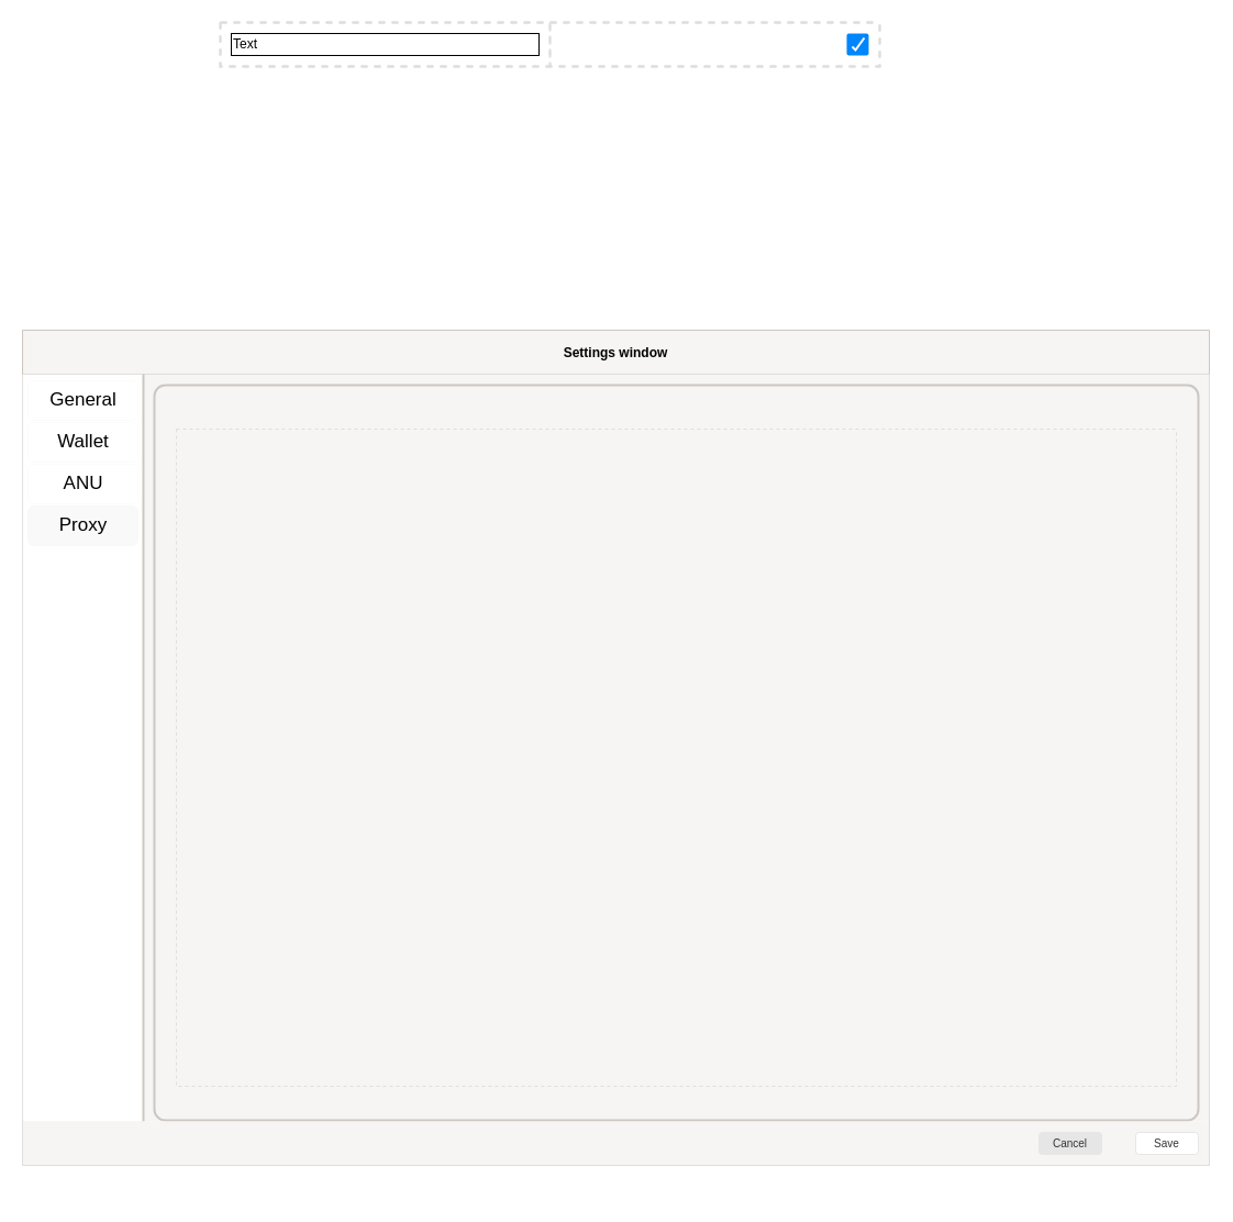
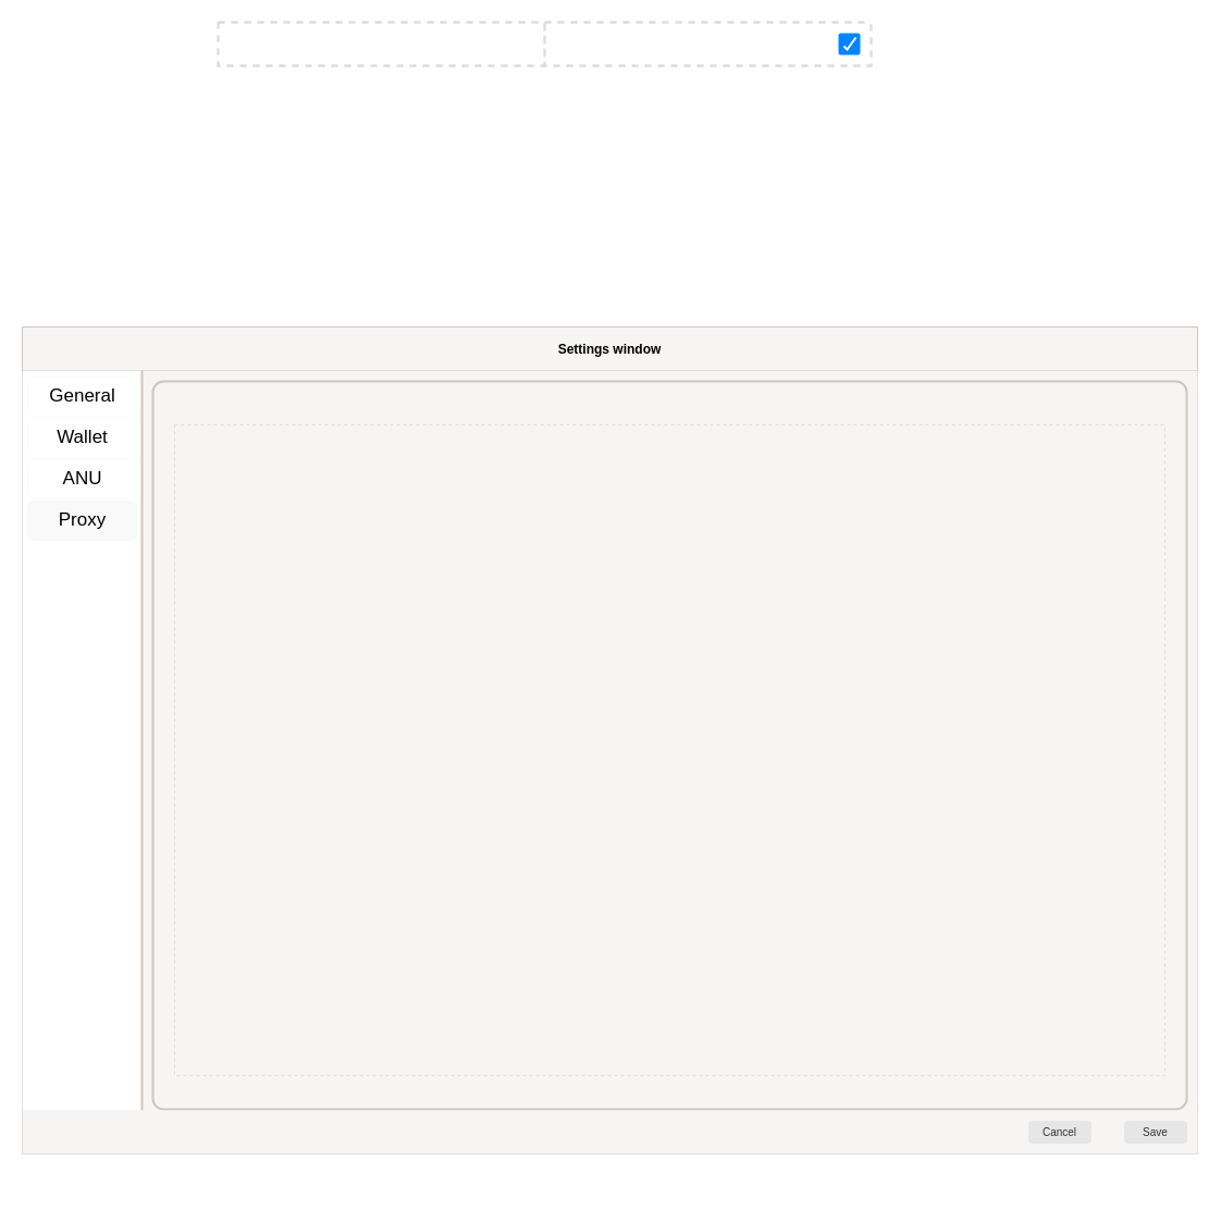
- <mxCell id="20" value="Text" style="text;html=1;strokeColor=default;fillColor=none;align=left;verticalAlign=middle;whiteSpace=wrap;rounded=0;" vertex="1" parent="19"><mxGeometry x="10" y="10" width="280" height="20" as="geometry" /></mxCell>
- <mxCell id="16" value="Save" style="rounded=1;html=1;shadow=0;dashed=0;whiteSpace=wrap;fontSize=10;fillColor=#ffffff;align=center;strokeColor=#E6E6E6;fontColor=#333333;" vertex="1" parent="14"><mxGeometry x="1013" y="10" width="57" height="20" as="geometry" /></mxCell>
+ <mxCell id="16" value="Save" style="rounded=1;html=1;shadow=0;dashed=0;whiteSpace=wrap;fontSize=10;fillColor=#E6E6E6;align=center;strokeColor=#E6E6E6;fontColor=#333333;" vertex="1" parent="14"><mxGeometry x="1013" y="10" width="57" height="20" as="geometry" /></mxCell>
